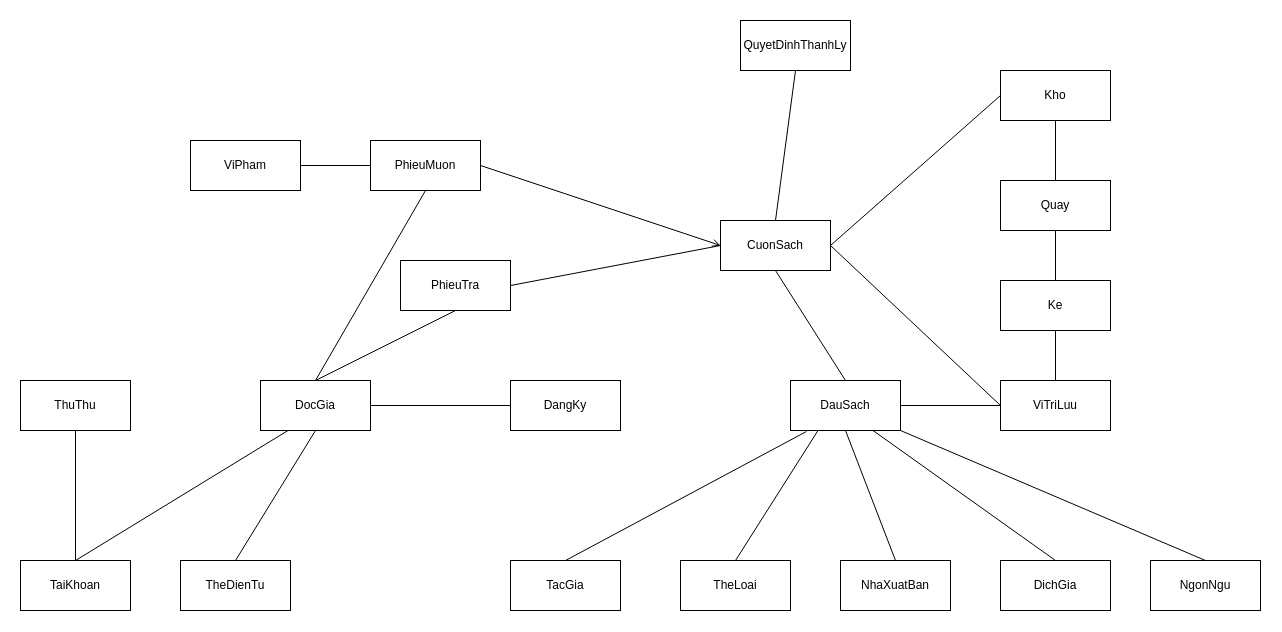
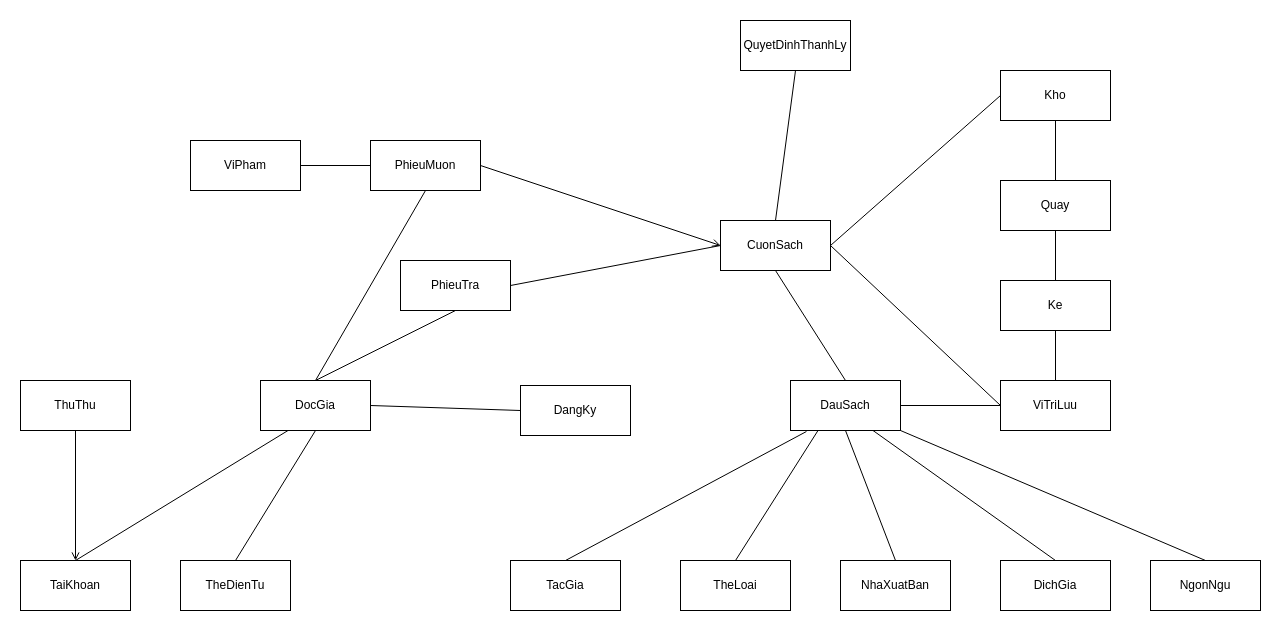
- <mxCell id="22" value="DangKy" style="html=1;whiteSpace=wrap;" vertex="1" parent="1"><mxGeometry x="510" y="380" width="110" height="50" as="geometry" /></mxCell>
+ <mxCell id="22" value="DangKy" style="html=1;whiteSpace=wrap;" vertex="1" parent="1"><mxGeometry x="520" y="385" width="110" height="50" as="geometry" /></mxCell>
- <mxCell id="6" value="" style="endArrow=none;html=1;rounded=0;exitX=0.5;exitY=1;exitDx=0;exitDy=0;entryX=0.5;entryY=0;entryDx=0;entryDy=0;" edge="1" parent="1" source="2" target="4"><mxGeometry relative="1" as="geometry"><mxPoint x="200" y="690" as="sourcePoint" /><mxPoint x="360" y="690" as="targetPoint" /></mxGeometry></mxCell>
+ <mxCell id="6" value="" style="endArrow=open;html=1;rounded=0;exitX=0.5;exitY=1;exitDx=0;exitDy=0;entryX=0.5;entryY=0;entryDx=0;entryDy=0;" edge="1" parent="1" source="2" target="4"><mxGeometry relative="1" as="geometry"><mxPoint x="200" y="690" as="sourcePoint" /><mxPoint x="360" y="690" as="targetPoint" /></mxGeometry></mxCell>
